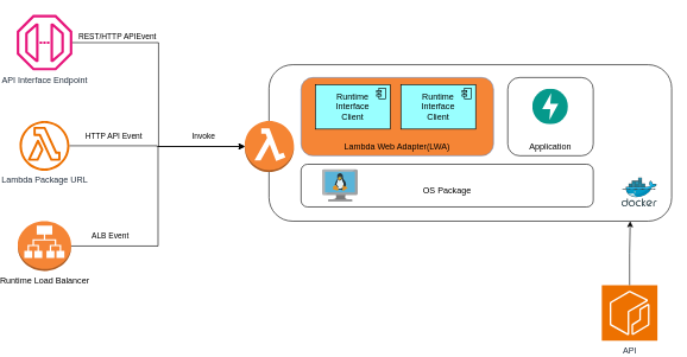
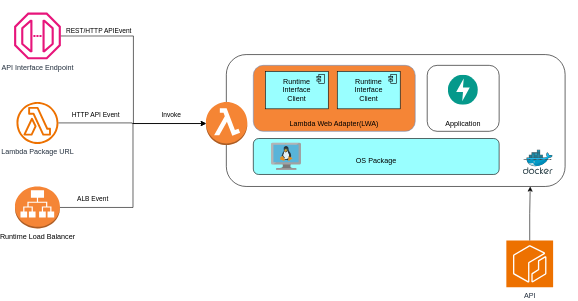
- <mxCell id="15" value="&lt;div&gt;&lt;br&gt;&lt;/div&gt;&lt;div&gt;OS Package&lt;/div&gt;" style="rounded=1;whiteSpace=wrap;html=1;" vertex="1" parent="14"><mxGeometry width="410" height="60" as="geometry" /></mxCell>
+ <mxCell id="15" value="&lt;div&gt;&lt;br&gt;&lt;/div&gt;&lt;div&gt;OS Package&lt;/div&gt;" style="rounded=1;whiteSpace=wrap;html=1;fillColor=#99ffff;" vertex="1" parent="14"><mxGeometry width="410" height="60" as="geometry" /></mxCell>
